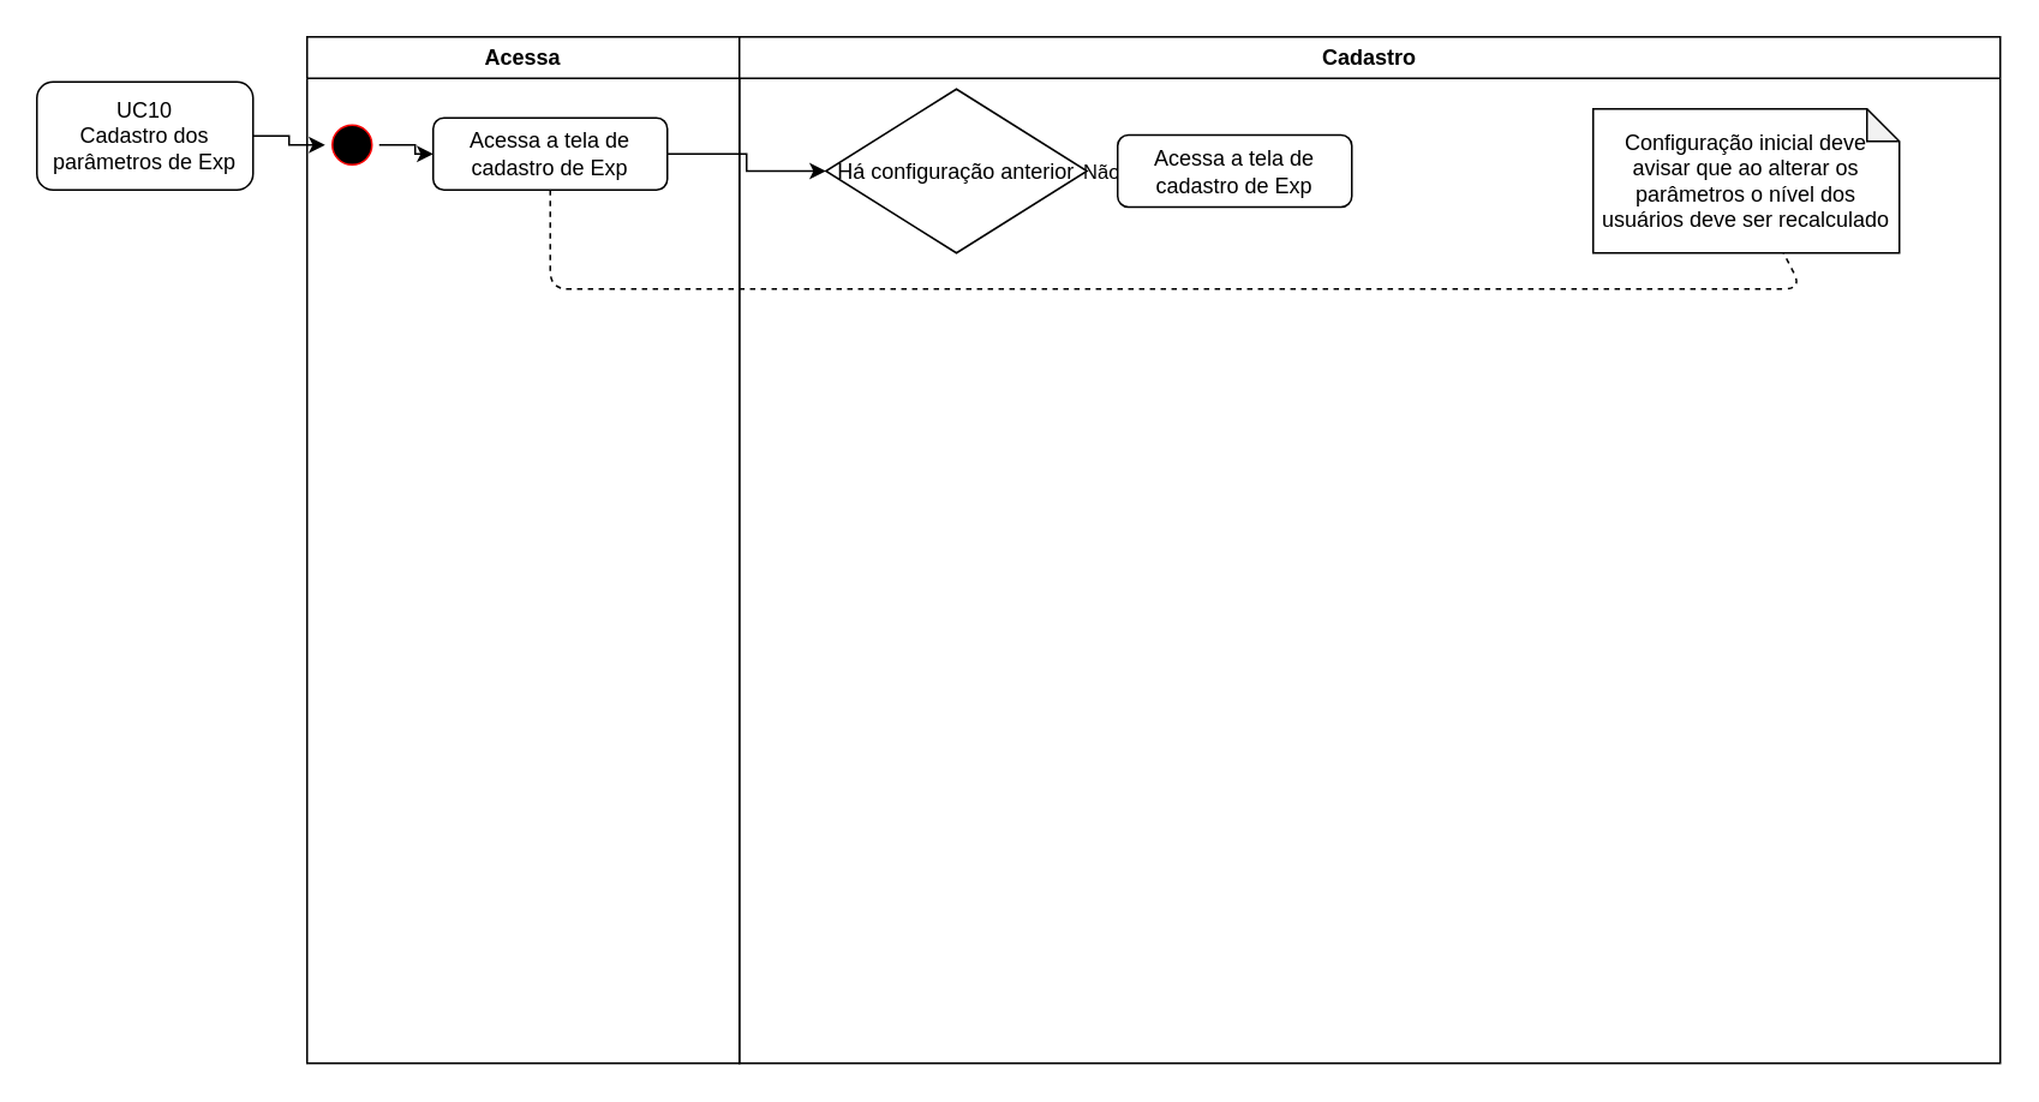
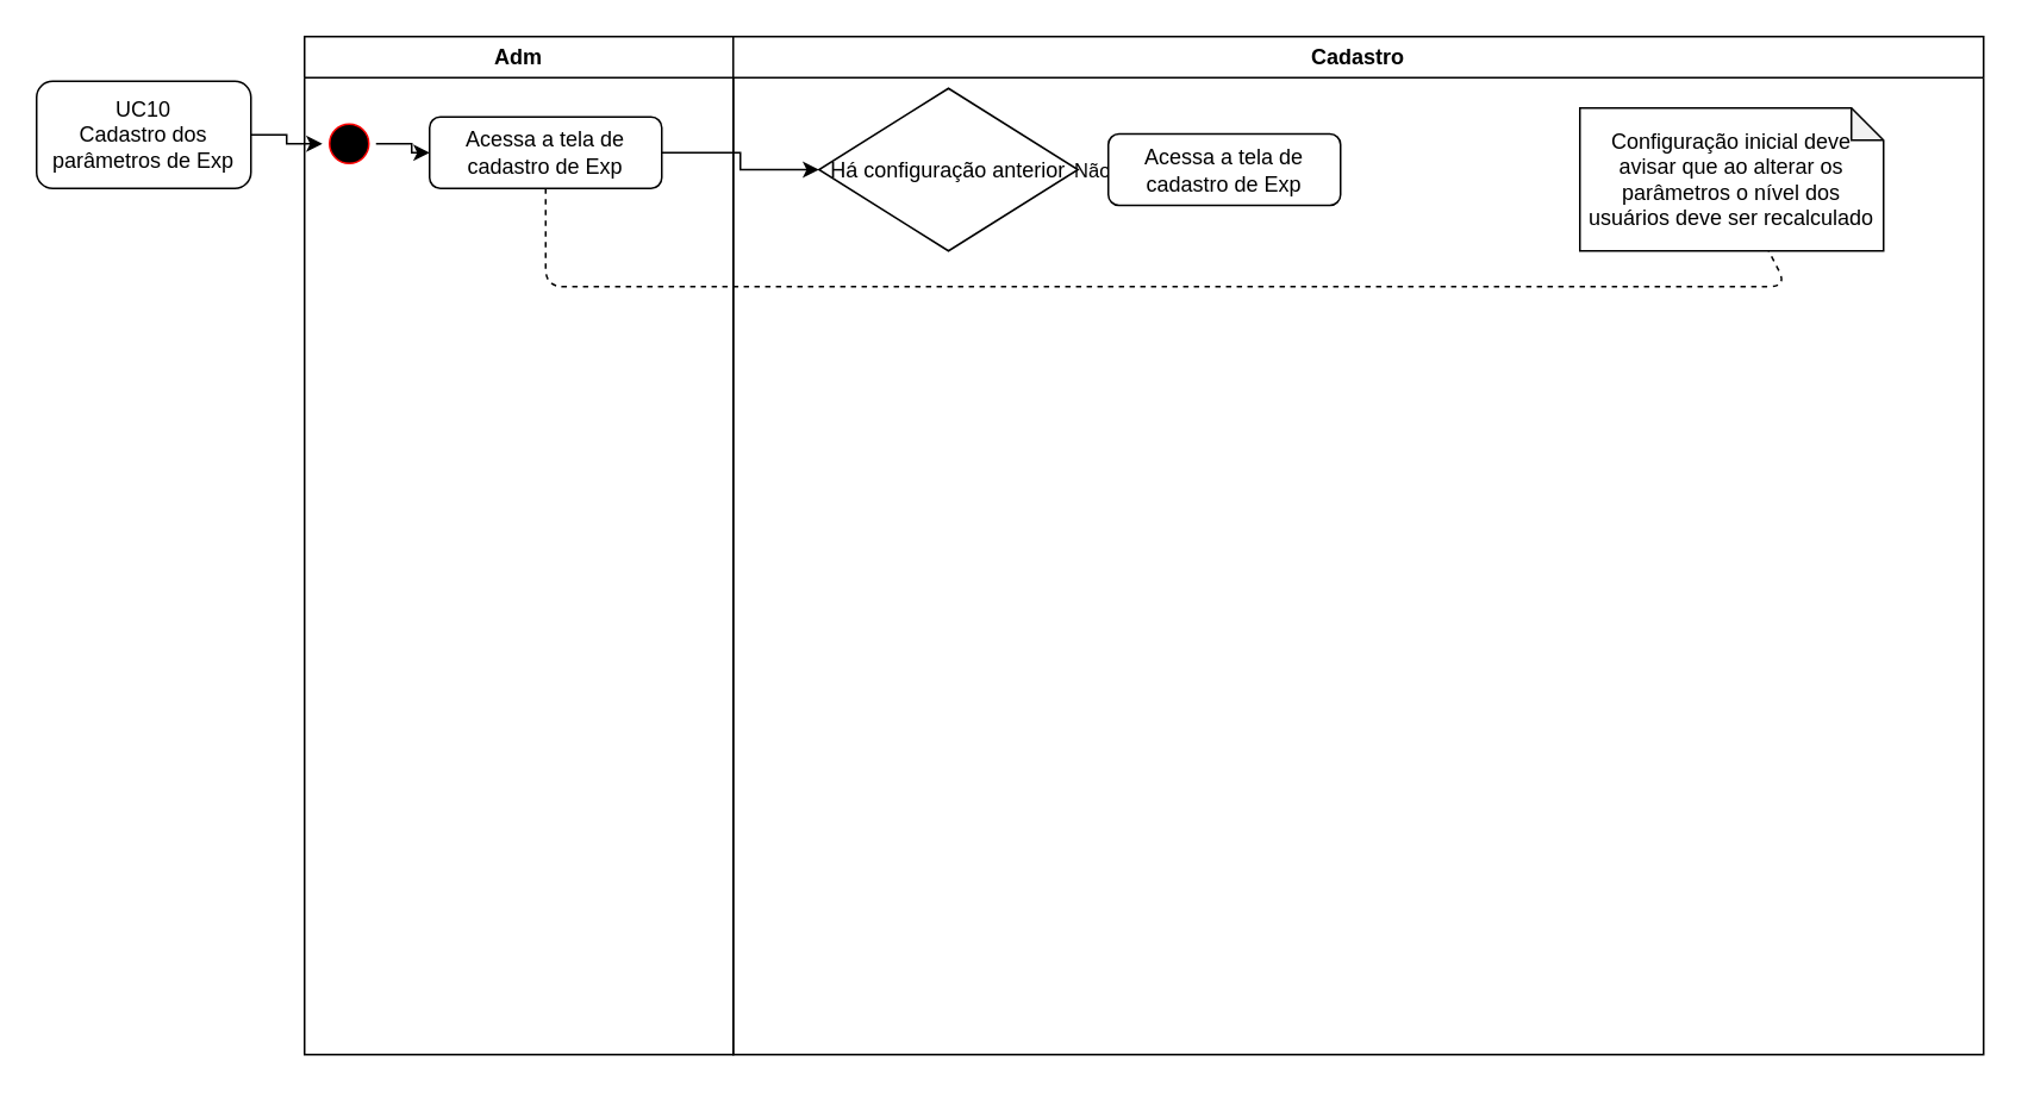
- <mxCell id="2" value="Acessa" style="swimlane;whiteSpace=wrap" parent="1" vertex="1"><mxGeometry x="170" y="20" width="240" height="570" as="geometry" /></mxCell>
+ <mxCell id="2" value="Adm" style="swimlane;whiteSpace=wrap" parent="1" vertex="1"><mxGeometry x="170" y="20" width="240" height="570" as="geometry" /></mxCell>
